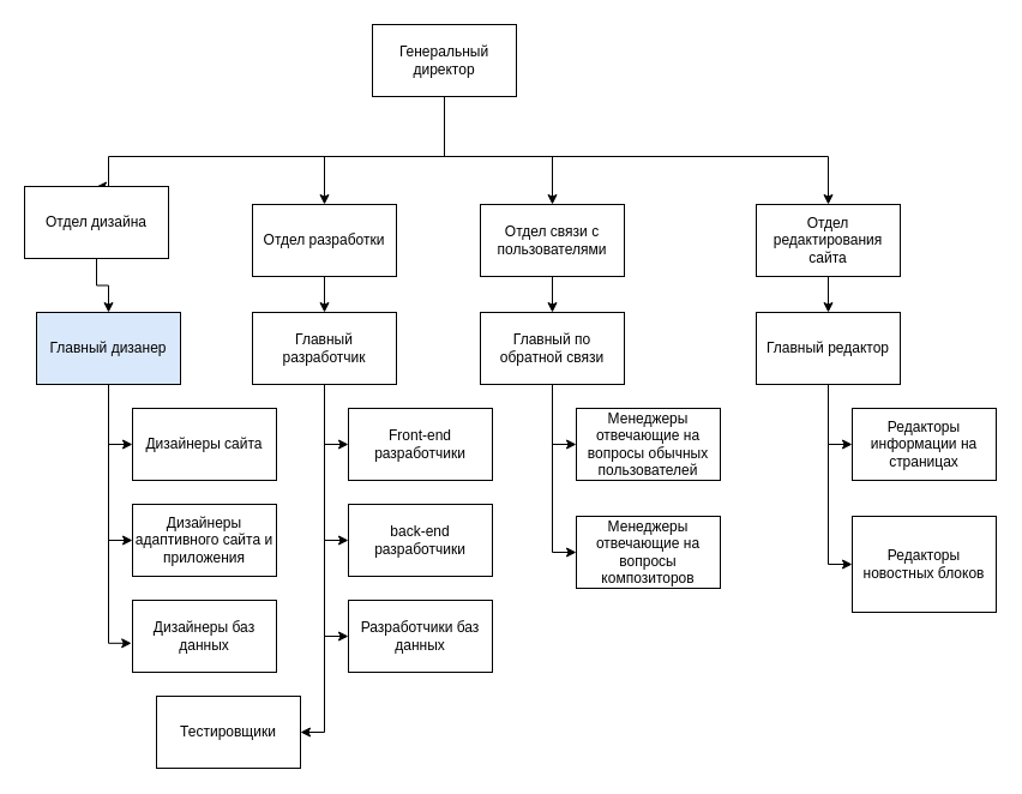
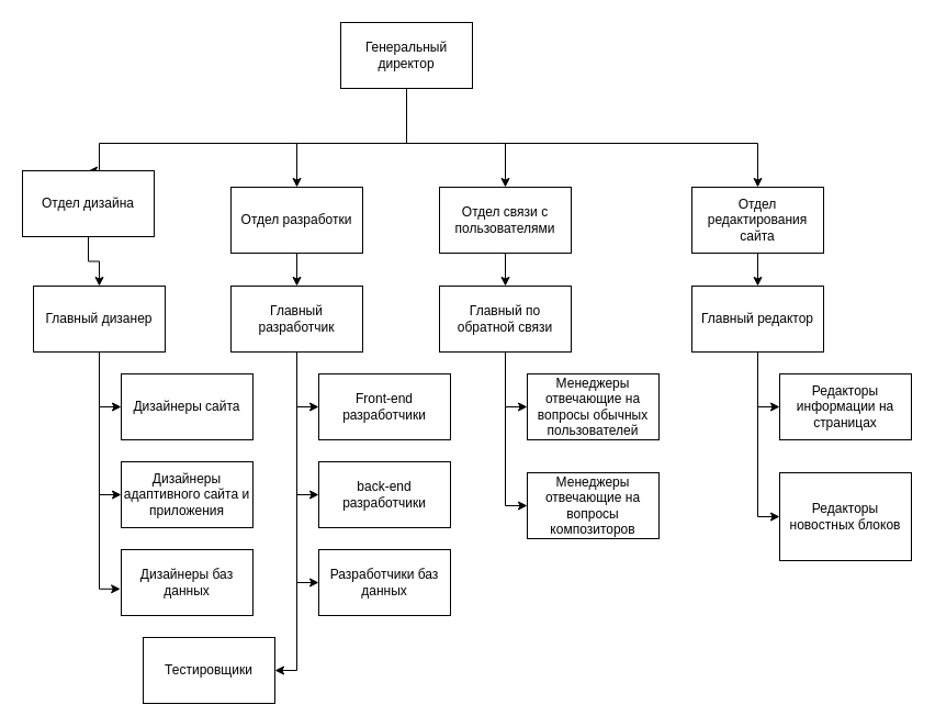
- <mxCell id="28" value="Главный дизанер" style="rounded=0;whiteSpace=wrap;html=1;fillColor=#dae8fc;" vertex="1" parent="1"><mxGeometry x="30" y="260" width="120" height="60" as="geometry" /></mxCell>
+ <mxCell id="28" value="Главный дизанер" style="rounded=0;whiteSpace=wrap;html=1;" vertex="1" parent="1"><mxGeometry x="30" y="260" width="120" height="60" as="geometry" /></mxCell>
